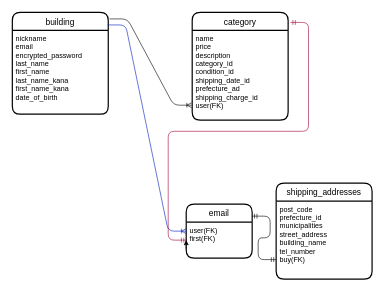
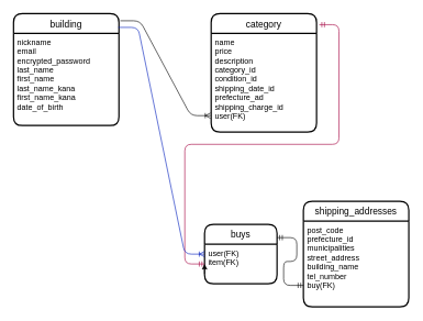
- <mxCell id="8" value="email" style="swimlane;childLayout=stackLayout;horizontal=1;startSize=30;horizontalStack=0;rounded=1;fontSize=14;fontStyle=0;strokeWidth=2;resizeParent=0;resizeLast=1;shadow=0;dashed=0;align=center;" vertex="1" parent="1"><mxGeometry x="310" y="340" width="110" height="90" as="geometry" /></mxCell>
+ <mxCell id="8" value="buys" style="swimlane;childLayout=stackLayout;horizontal=1;startSize=30;horizontalStack=0;rounded=1;fontSize=14;fontStyle=0;strokeWidth=2;resizeParent=0;resizeLast=1;shadow=0;dashed=0;align=center;" vertex="1" parent="1"><mxGeometry x="310" y="340" width="110" height="90" as="geometry" /></mxCell>
- <mxCell id="9" value="user(FK)&#10;first(FK)" style="align=left;strokeColor=none;fillColor=none;spacingLeft=4;fontSize=12;verticalAlign=top;resizable=0;rotatable=0;part=1;" vertex="1" parent="8"><mxGeometry y="30" width="110" height="60" as="geometry" /></mxCell>
+ <mxCell id="9" value="user(FK)&#10;item(FK)" style="align=left;strokeColor=none;fillColor=none;spacingLeft=4;fontSize=12;verticalAlign=top;resizable=0;rotatable=0;part=1;" vertex="1" parent="8"><mxGeometry y="30" width="110" height="60" as="geometry" /></mxCell>
